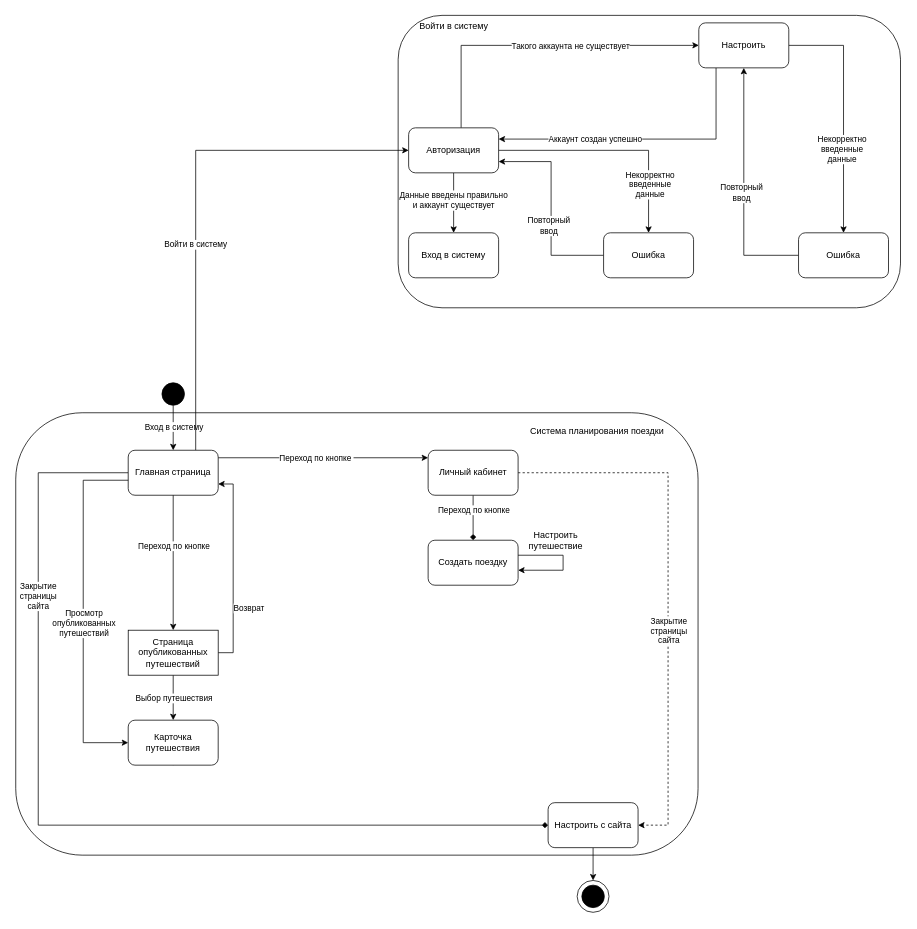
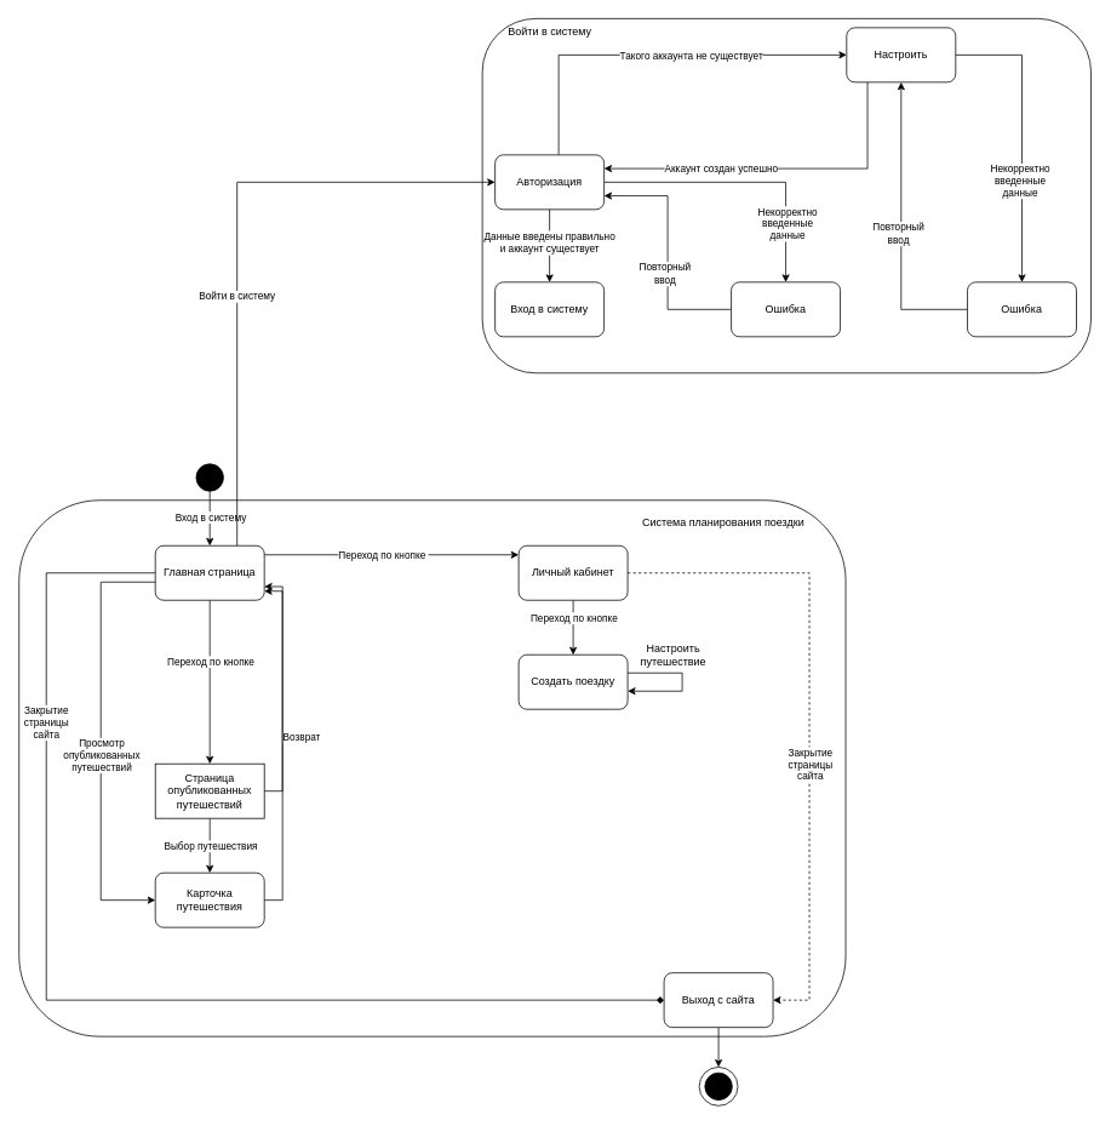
- <mxCell id="49" style="edgeStyle=orthogonalEdgeStyle;rounded=0;orthogonalLoop=1;jettySize=auto;html=1;endArrow=diamond;" edge="1" parent="1" source="51" target="52"><mxGeometry relative="1" as="geometry" /></mxCell>
+ <mxCell id="49" style="edgeStyle=orthogonalEdgeStyle;rounded=0;orthogonalLoop=1;jettySize=auto;html=1;" edge="1" parent="1" source="51" target="52"><mxGeometry relative="1" as="geometry" /></mxCell>
+ <mxCell id="25" style="edgeStyle=orthogonalEdgeStyle;rounded=0;orthogonalLoop=1;jettySize=auto;html=1;" edge="1" parent="1" source="26" target="14"><mxGeometry relative="1" as="geometry"><Array as="points"><mxPoint x="310" y="990" /><mxPoint x="310" y="650" /></Array></mxGeometry></mxCell>
- <mxCell id="47" value="Настроить с сайта" style="rounded=1;whiteSpace=wrap;html=1;" parent="1" vertex="1"><mxGeometry x="730" y="1070" width="120" height="60" as="geometry" /></mxCell>
+ <mxCell id="47" value="Выход с сайта" style="rounded=1;whiteSpace=wrap;html=1;" parent="1" vertex="1"><mxGeometry x="730" y="1070" width="120" height="60" as="geometry" /></mxCell>
